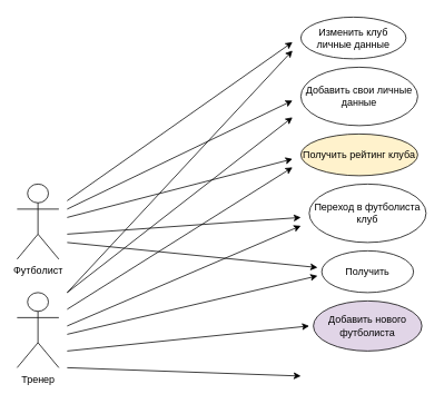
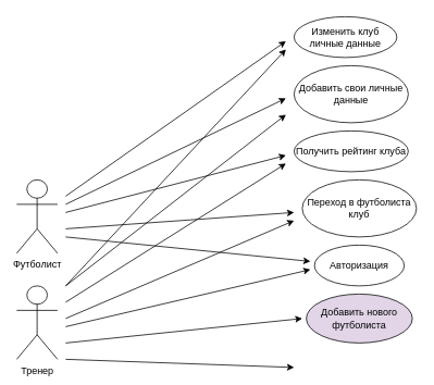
- <mxCell id="3" value="Получить рейтинг клуба" style="ellipse;whiteSpace=wrap;html=1;fillColor=#fff2cc;" vertex="1" parent="1"><mxGeometry x="360" y="160" width="140" height="50" as="geometry" /></mxCell>
+ <mxCell id="3" value="Получить рейтинг клуба" style="ellipse;whiteSpace=wrap;html=1;" vertex="1" parent="1"><mxGeometry x="360" y="160" width="140" height="50" as="geometry" /></mxCell>
- <mxCell id="7" value="Получить" style="ellipse;whiteSpace=wrap;html=1;" vertex="1" parent="1"><mxGeometry x="385" y="300" width="110" height="50" as="geometry" /></mxCell>
+ <mxCell id="7" value="Авторизация" style="ellipse;whiteSpace=wrap;html=1;" vertex="1" parent="1"><mxGeometry x="385" y="300" width="110" height="50" as="geometry" /></mxCell>
